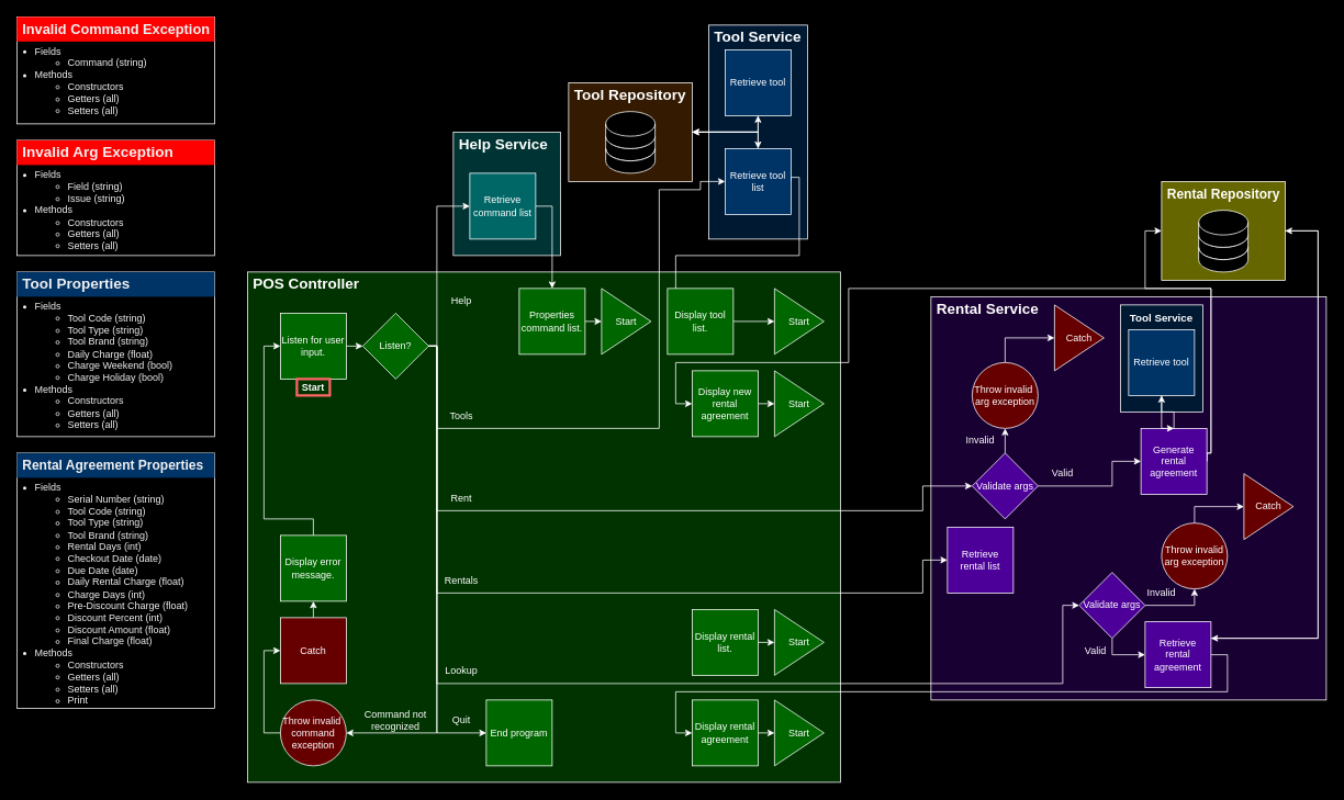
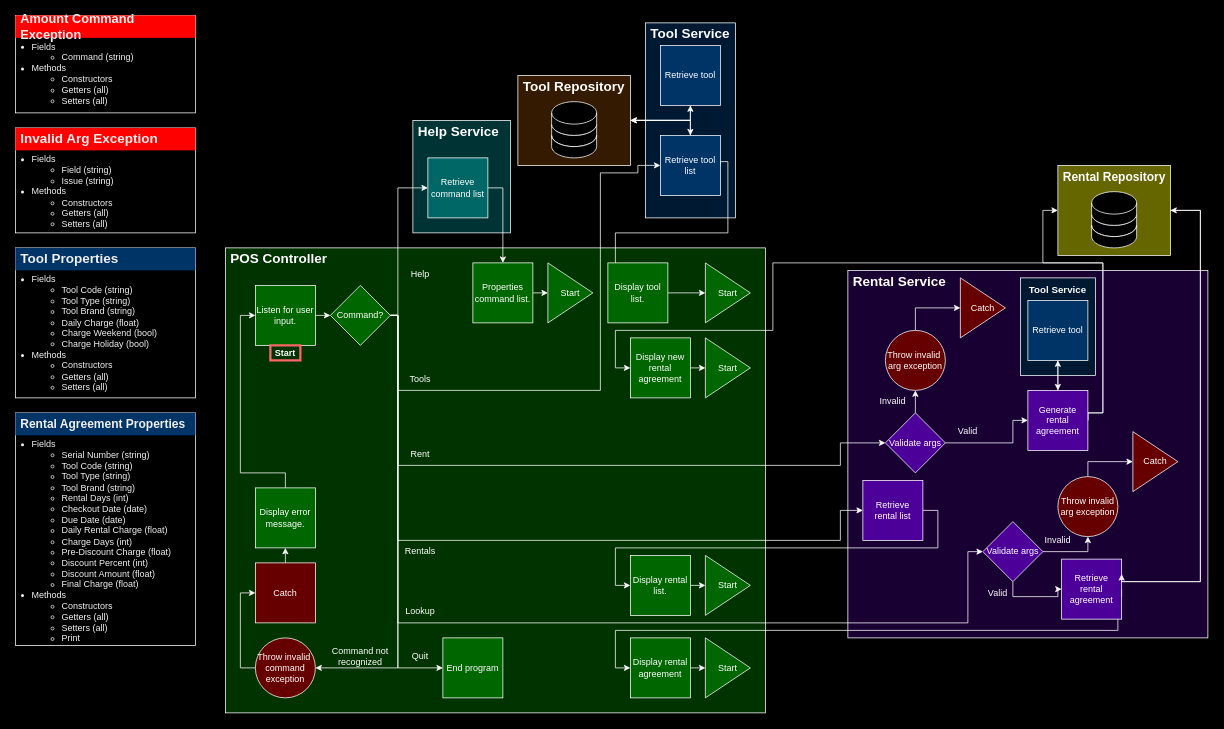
- <mxCell id="73" value="&lt;font style=&quot;font-size: 17px;&quot;&gt;Invalid Command Exception&lt;/font&gt;" style="text;html=1;strokeColor=none;fillColor=#FF0000;align=left;verticalAlign=middle;whiteSpace=wrap;rounded=0;fontColor=#F0F0F0;spacingLeft=5;fontStyle=1;fontSize=18;" parent="1" vertex="1"><mxGeometry x="20" y="20" width="240" height="30" as="geometry" /></mxCell>
+ <mxCell id="73" value="&lt;font style=&quot;font-size: 17px;&quot;&gt;Amount Command Exception&lt;/font&gt;" style="text;html=1;strokeColor=none;fillColor=#FF0000;align=left;verticalAlign=middle;whiteSpace=wrap;rounded=0;fontColor=#F0F0F0;spacingLeft=5;fontStyle=1;fontSize=18;" parent="1" vertex="1"><mxGeometry x="20" y="20" width="240" height="30" as="geometry" /></mxCell>
- <mxCell id="14" value="&lt;font color=&quot;#ffffff&quot;&gt;Listen?&lt;/font&gt;" style="rhombus;whiteSpace=wrap;html=1;strokeColor=#FFFFFF;fillColor=#006600;" parent="1" vertex="1"><mxGeometry x="440" y="380" width="80" height="80" as="geometry" /></mxCell>
+ <mxCell id="14" value="&lt;font color=&quot;#ffffff&quot;&gt;Command?&lt;/font&gt;" style="rhombus;whiteSpace=wrap;html=1;strokeColor=#FFFFFF;fillColor=#006600;" parent="1" vertex="1"><mxGeometry x="440" y="380" width="80" height="80" as="geometry" /></mxCell>
- <mxCell id="51" value="&lt;font color=&quot;#ffffff&quot;&gt;Generate rental agreement&lt;/font&gt;" style="whiteSpace=wrap;html=1;aspect=fixed;fillColor=#4C0099;strokeColor=#FFFFFF;" parent="1" vertex="1"><mxGeometry x="1385" y="520" width="80" height="80" as="geometry" /></mxCell>
+ <mxCell id="51" value="&lt;font color=&quot;#ffffff&quot;&gt;Generate rental agreement&lt;/font&gt;" style="whiteSpace=wrap;html=1;aspect=fixed;fillColor=#4C0099;strokeColor=#FFFFFF;" parent="1" vertex="1"><mxGeometry x="1370" y="520" width="80" height="80" as="geometry" /></mxCell>
- <mxCell id="18" value="Rentals" style="text;html=1;strokeColor=none;fillColor=none;align=center;verticalAlign=middle;whiteSpace=wrap;rounded=0;fontColor=#FFFFFF;" parent="1" vertex="1"><mxGeometry x="530" y="690" width="60" height="30" as="geometry" /></mxCell>
+ <mxCell id="18" value="Rentals" style="text;html=1;strokeColor=none;fillColor=none;align=center;verticalAlign=middle;whiteSpace=wrap;rounded=0;fontColor=#FFFFFF;" parent="1" vertex="1"><mxGeometry x="530" y="720" width="60" height="30" as="geometry" /></mxCell>
+ <mxCell id="48" style="edgeStyle=orthogonalEdgeStyle;rounded=0;orthogonalLoop=1;jettySize=auto;html=1;exitX=1;exitY=0.5;exitDx=0;exitDy=0;entryX=0;entryY=0.5;entryDx=0;entryDy=0;strokeColor=#FFFFFF;" parent="1" source="40" target="47" edge="1"><mxGeometry relative="1" as="geometry"><Array as="points"><mxPoint x="1250" y="680" /><mxPoint x="1250" y="730" /><mxPoint x="820" y="730" /><mxPoint x="820" y="780" /></Array></mxGeometry></mxCell>
- <mxCell id="62" value="&lt;font color=&quot;#ffffff&quot;&gt;Retrieve rental agreement&lt;/font&gt;" style="whiteSpace=wrap;html=1;aspect=fixed;fillColor=#4C0099;strokeColor=#FFFFFF;" parent="1" vertex="1"><mxGeometry x="1390" y="755" width="80" height="80" as="geometry" /></mxCell>
+ <mxCell id="62" value="&lt;font color=&quot;#ffffff&quot;&gt;Retrieve rental agreement&lt;/font&gt;" style="whiteSpace=wrap;html=1;aspect=fixed;fillColor=#4C0099;strokeColor=#FFFFFF;" parent="1" vertex="1"><mxGeometry x="1415" y="745" width="80" height="80" as="geometry" /></mxCell>
